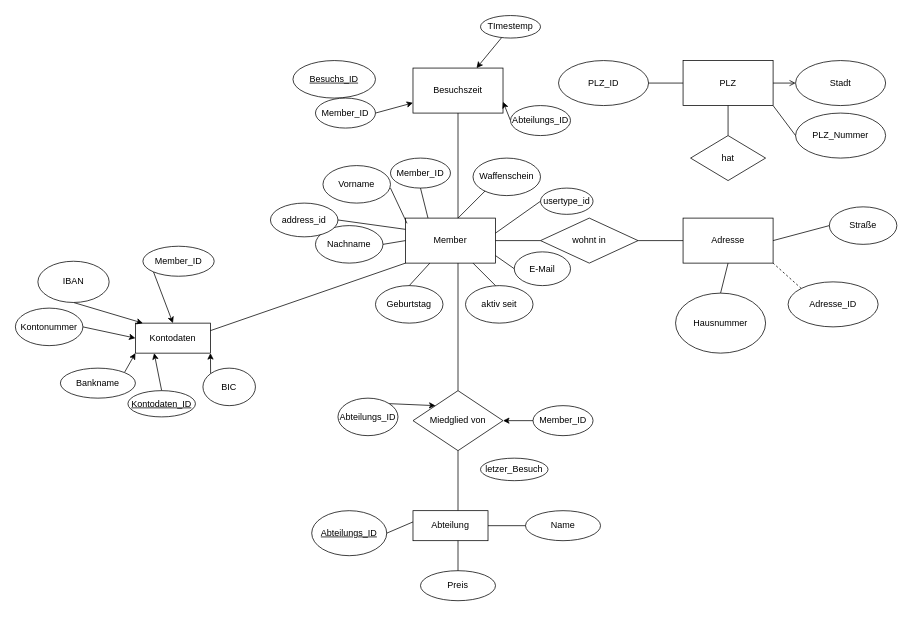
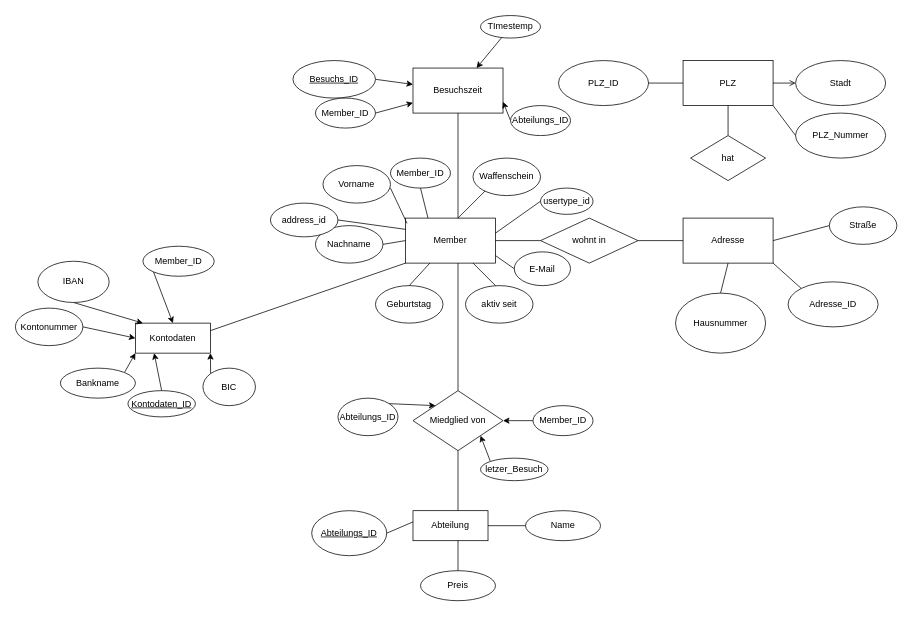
+ <mxCell id="52" style="edgeStyle=none;rounded=0;orthogonalLoop=1;jettySize=auto;html=1;exitX=1;exitY=0.5;exitDx=0;exitDy=0;" edge="1" parent="1" source="53" target="50"><mxGeometry relative="1" as="geometry" /></mxCell>
- <mxCell id="28" value="" style="endArrow=none;html=1;rounded=0;entryX=1;entryY=1;entryDx=0;entryDy=0;exitX=0;exitY=0;exitDx=0;exitDy=0;dashed=1;" parent="1" source="21" target="7" edge="1"><mxGeometry width="50" height="50" relative="1" as="geometry"><mxPoint x="1010" y="380" as="sourcePoint" /><mxPoint x="1060" y="330" as="targetPoint" /></mxGeometry></mxCell>
+ <mxCell id="28" value="" style="endArrow=none;html=1;rounded=0;entryX=1;entryY=1;entryDx=0;entryDy=0;exitX=0;exitY=0;exitDx=0;exitDy=0;" parent="1" source="21" target="7" edge="1"><mxGeometry width="50" height="50" relative="1" as="geometry"><mxPoint x="1010" y="380" as="sourcePoint" /><mxPoint x="1060" y="330" as="targetPoint" /></mxGeometry></mxCell>
+ <mxCell id="46" style="edgeStyle=none;rounded=0;orthogonalLoop=1;jettySize=auto;html=1;exitX=0;exitY=0;exitDx=0;exitDy=0;entryX=1;entryY=1;entryDx=0;entryDy=0;" edge="1" parent="1" source="47" target="35"><mxGeometry relative="1" as="geometry" /></mxCell>
